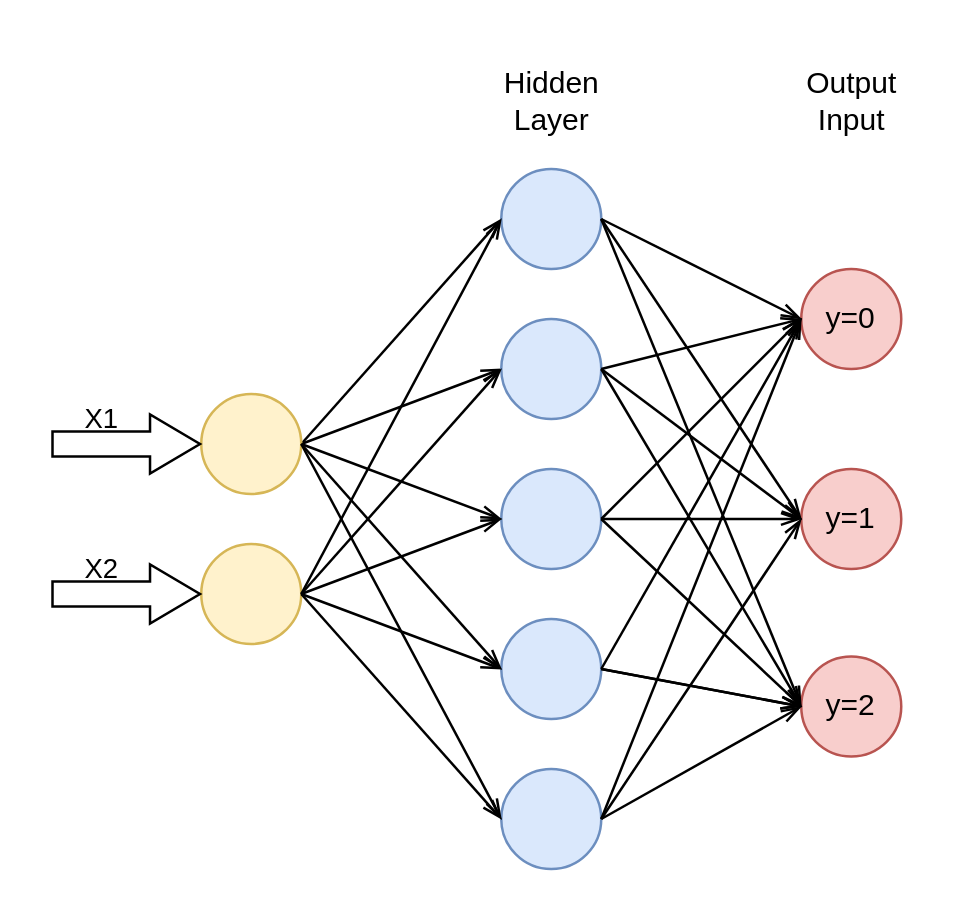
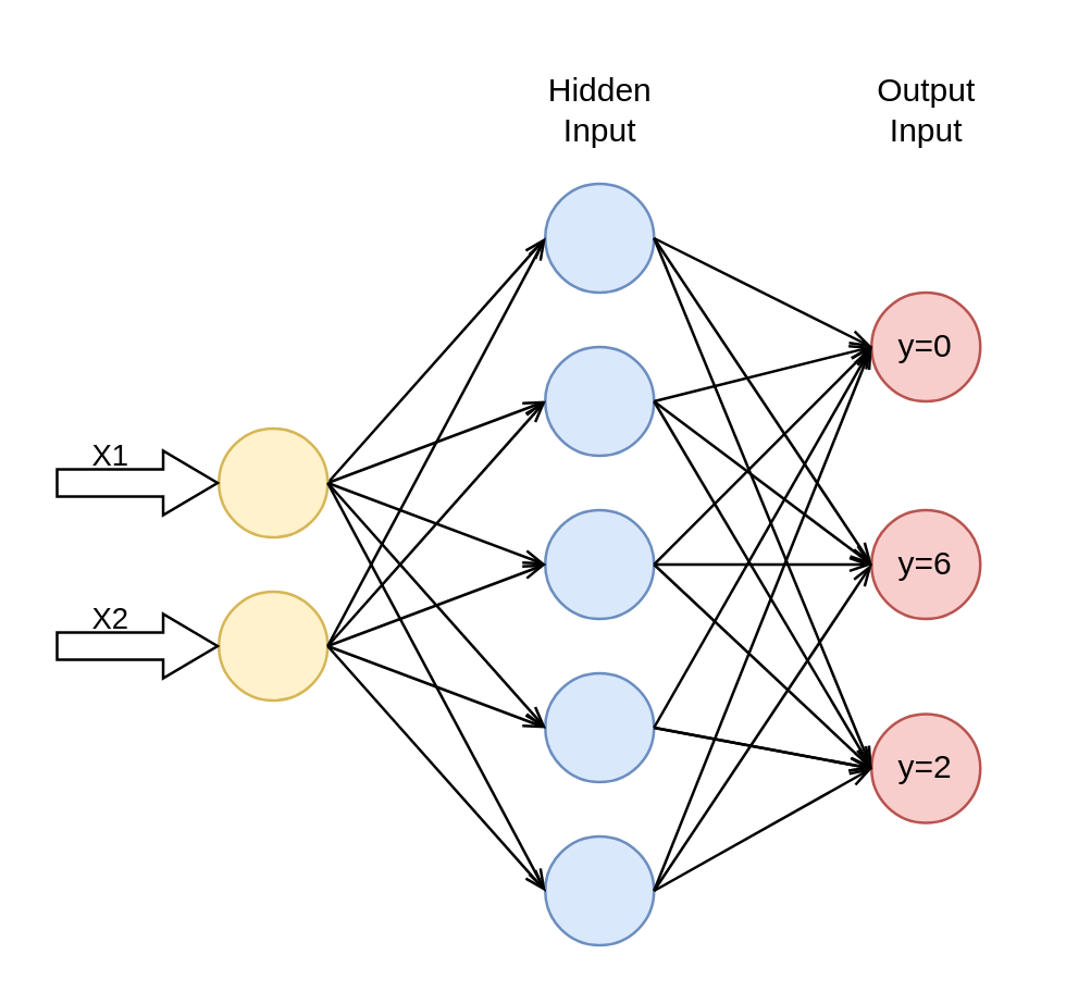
- <mxCell id="39" value="Hidden&lt;br&gt;Layer" style="text;html=1;align=center;verticalAlign=middle;resizable=0;points=[];autosize=1;strokeColor=none;fillColor=none;" vertex="1" parent="1"><mxGeometry x="190" y="20" width="60" height="40" as="geometry" /></mxCell>
+ <mxCell id="39" value="Hidden&lt;br&gt;Input" style="text;html=1;align=center;verticalAlign=middle;resizable=0;points=[];autosize=1;strokeColor=none;fillColor=none;" vertex="1" parent="1"><mxGeometry x="190" y="20" width="60" height="40" as="geometry" /></mxCell>
- <mxCell id="33" value="y=1" style="ellipse;whiteSpace=wrap;html=1;aspect=fixed;fillColor=#f8cecc;strokeColor=#b85450;" vertex="1" parent="1"><mxGeometry x="320" y="187" width="40" height="40" as="geometry" /></mxCell>
+ <mxCell id="33" value="y=6" style="ellipse;whiteSpace=wrap;html=1;aspect=fixed;fillColor=#f8cecc;strokeColor=#b85450;" vertex="1" parent="1"><mxGeometry x="320" y="187" width="40" height="40" as="geometry" /></mxCell>
